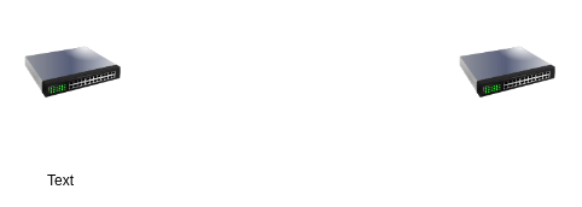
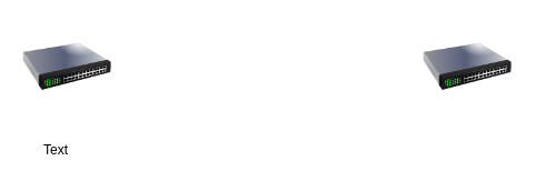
- <mxCell id="4" value="Text" style="text;html=1;strokeColor=none;fillColor=none;align=center;verticalAlign=middle;whiteSpace=wrap;rounded=0;" vertex="1" parent="1"><mxGeometry x="20" y="135" width="60" height="30" as="geometry" /></mxCell>
+ <mxCell id="4" value="Text" style="text;html=1;strokeColor=none;fillColor=none;align=center;verticalAlign=middle;whiteSpace=wrap;rounded=0;" vertex="1" parent="1"><mxGeometry x="20" y="120" width="60" height="30" as="geometry" /></mxCell>
